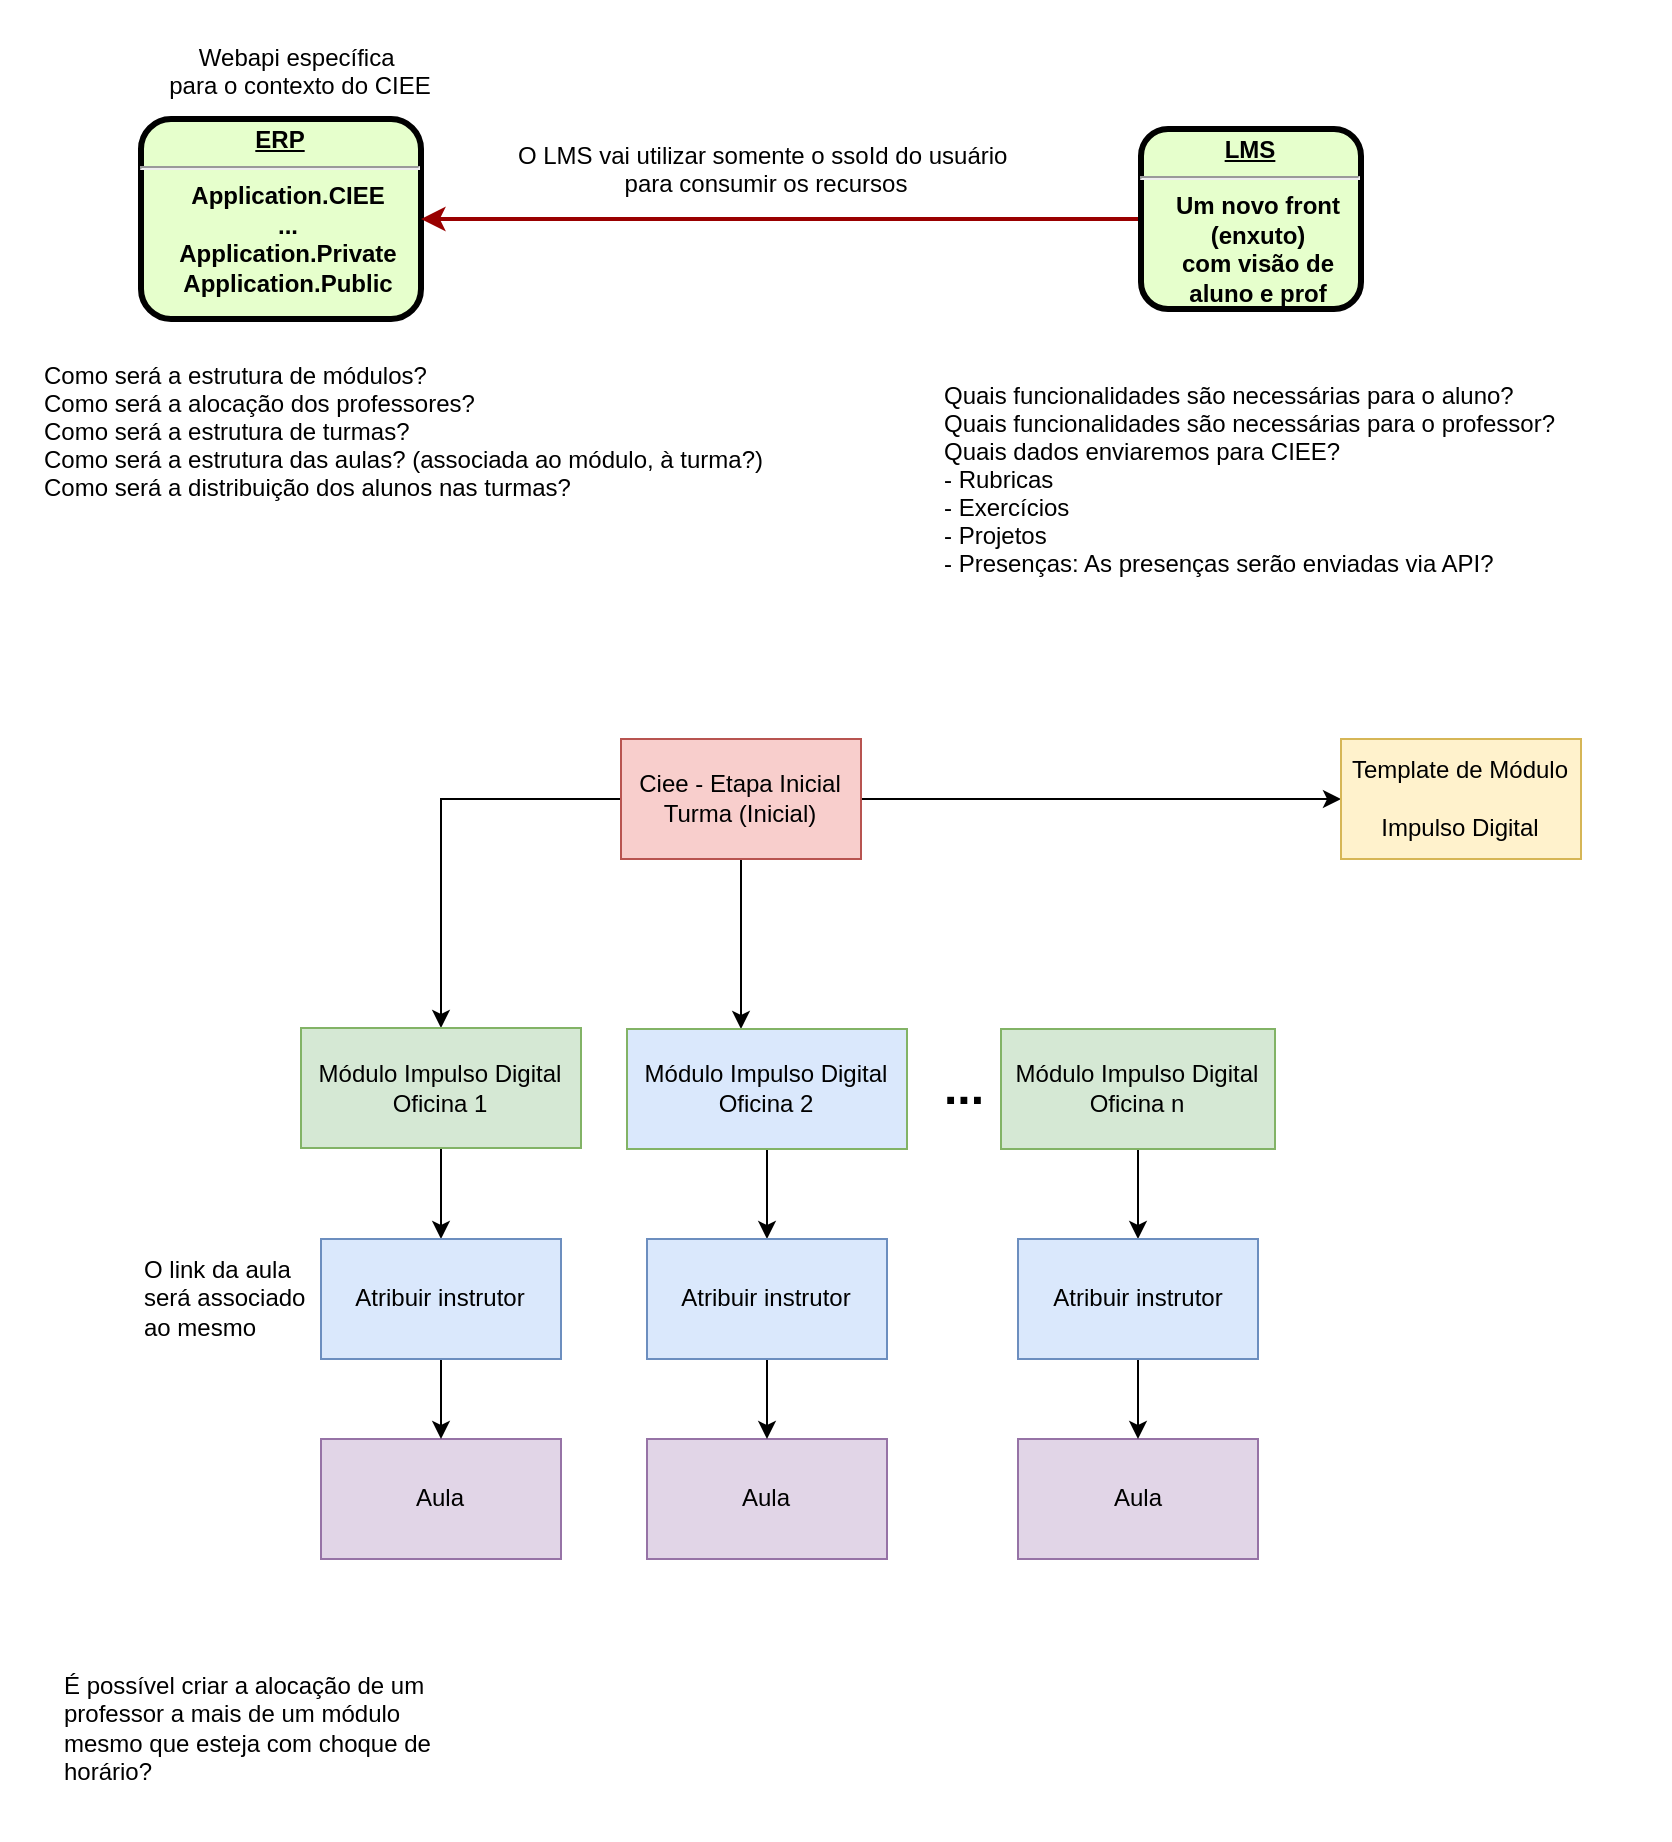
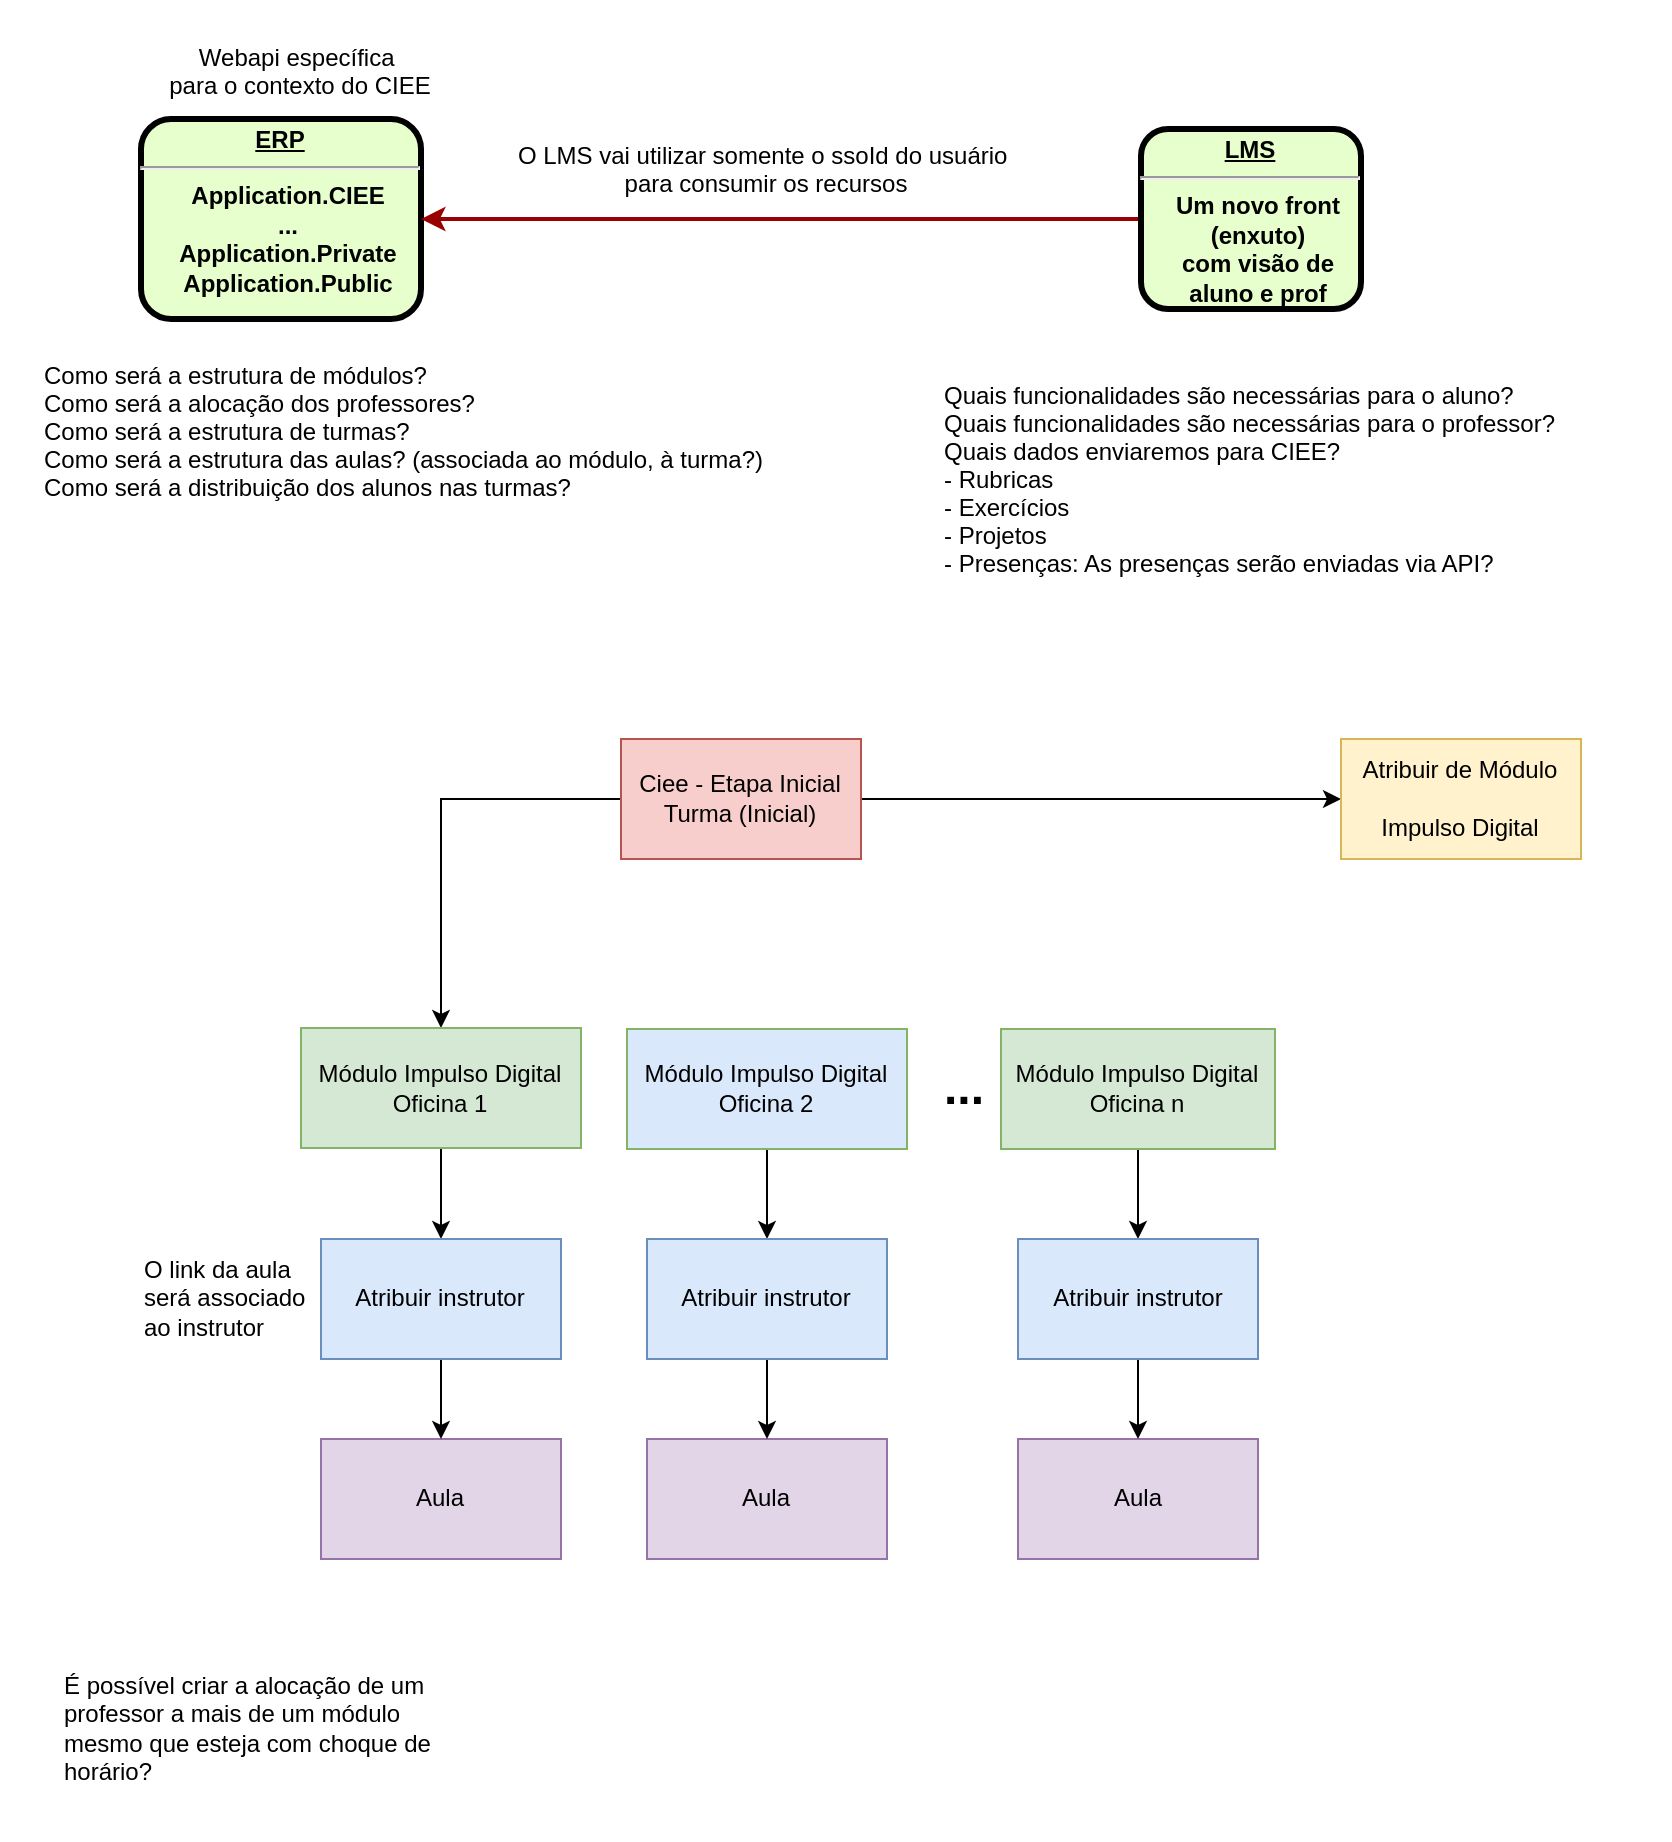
- <mxCell id="16" value="Template de Módulo&lt;div&gt;&lt;br&gt;&lt;div&gt;Impulso Digital&lt;/div&gt;&lt;/div&gt;" style="rounded=0;whiteSpace=wrap;html=1;fillColor=#fff2cc;strokeColor=#d6b656;" vertex="1" parent="1"><mxGeometry x="670" y="369" width="120" height="60" as="geometry" /></mxCell>
+ <mxCell id="16" value="Atribuir de Módulo&lt;div&gt;&lt;br&gt;&lt;div&gt;Impulso Digital&lt;/div&gt;&lt;/div&gt;" style="rounded=0;whiteSpace=wrap;html=1;fillColor=#fff2cc;strokeColor=#d6b656;" vertex="1" parent="1"><mxGeometry x="670" y="369" width="120" height="60" as="geometry" /></mxCell>
- <mxCell id="9" value="" style="edgeStyle=orthogonalEdgeStyle;rounded=0;orthogonalLoop=1;jettySize=auto;html=1;" edge="1" parent="1" source="12" target="21"><mxGeometry relative="1" as="geometry"><Array as="points"><mxPoint x="370" y="489" /><mxPoint x="370" y="489" /></Array></mxGeometry></mxCell>
- <mxCell id="19" value="O link da aula será associado ao mesmo" style="text;html=1;align=left;verticalAlign=middle;whiteSpace=wrap;rounded=0;" vertex="1" parent="1"><mxGeometry x="70" y="634" width="90" height="30" as="geometry" /></mxCell>
+ <mxCell id="19" value="O link da aula será associado ao instrutor" style="text;html=1;align=left;verticalAlign=middle;whiteSpace=wrap;rounded=0;" vertex="1" parent="1"><mxGeometry x="70" y="634" width="90" height="30" as="geometry" /></mxCell>
